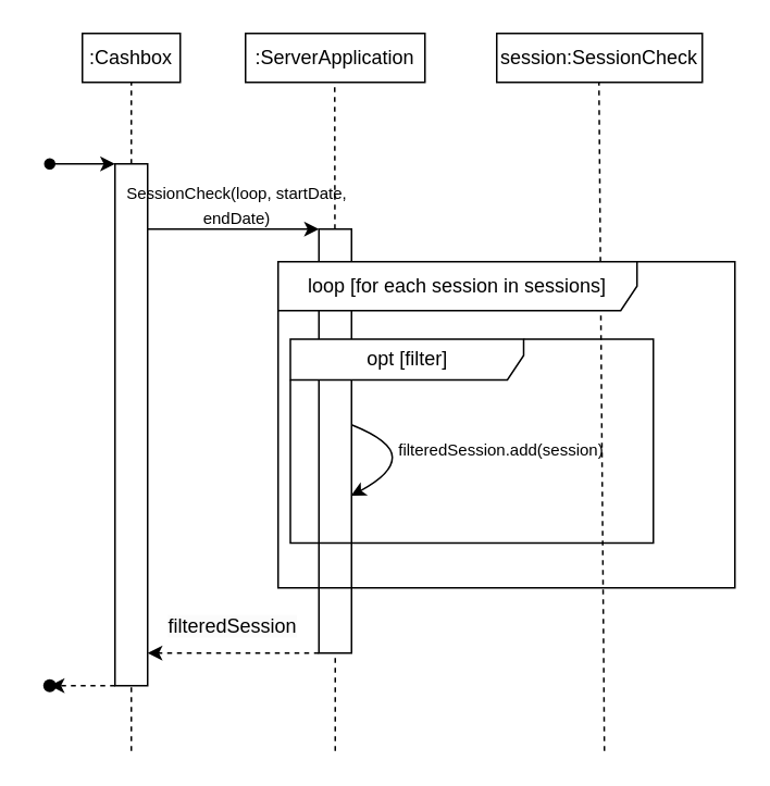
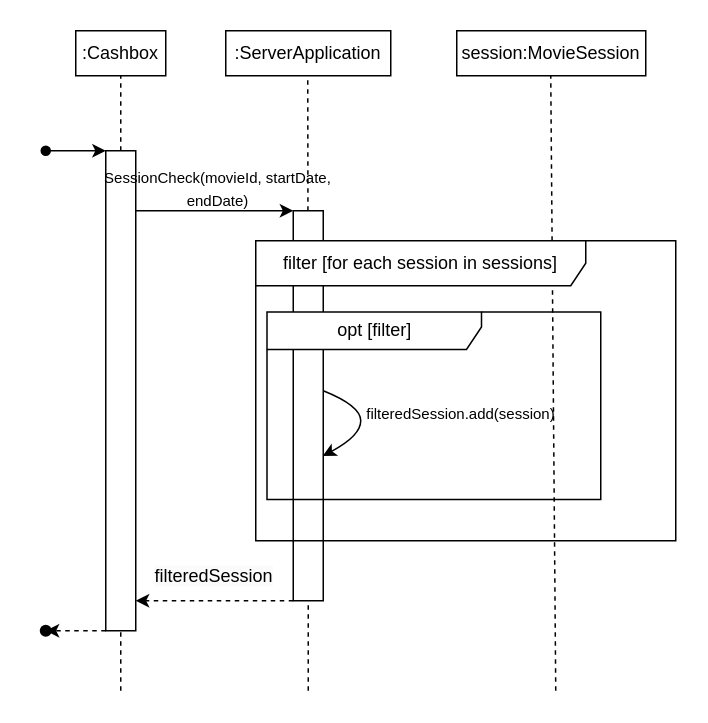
- <mxCell id="19" value="session:SessionCheck" style="text;html=1;align=center;verticalAlign=middle;whiteSpace=wrap;rounded=0;" parent="1" vertex="1"><mxGeometry x="304" y="20" width="126" height="30" as="geometry" /></mxCell>
+ <mxCell id="19" value="session:MovieSession" style="text;html=1;align=center;verticalAlign=middle;whiteSpace=wrap;rounded=0;" parent="1" vertex="1"><mxGeometry x="304" y="20" width="126" height="30" as="geometry" /></mxCell>
- <mxCell id="17" value="&lt;span style=&quot;font-size: 10px;&quot;&gt;SessionCheck(loop, startDate, endDate)&lt;/span&gt;" style="text;html=1;align=center;verticalAlign=middle;whiteSpace=wrap;rounded=0;" parent="1" vertex="1"><mxGeometry x="60" y="110" width="170" height="30" as="geometry" /></mxCell>
+ <mxCell id="17" value="&lt;span style=&quot;font-size: 10px;&quot;&gt;SessionCheck(movieId, startDate, endDate)&lt;/span&gt;" style="text;html=1;align=center;verticalAlign=middle;whiteSpace=wrap;rounded=0;" parent="1" vertex="1"><mxGeometry x="60" y="110" width="170" height="30" as="geometry" /></mxCell>
- <mxCell id="25" value="&lt;font style=&quot;font-size: 12px;&quot;&gt;loop [for each session in sessions]&lt;/font&gt;" style="shape=umlFrame;whiteSpace=wrap;html=1;pointerEvents=0;width=220;height=30;" parent="1" vertex="1"><mxGeometry x="170" y="160" width="280" height="200" as="geometry" /></mxCell>
+ <mxCell id="25" value="&lt;font style=&quot;font-size: 12px;&quot;&gt;filter [for each session in sessions]&lt;/font&gt;" style="shape=umlFrame;whiteSpace=wrap;html=1;pointerEvents=0;width=220;height=30;" parent="1" vertex="1"><mxGeometry x="170" y="160" width="280" height="200" as="geometry" /></mxCell>
